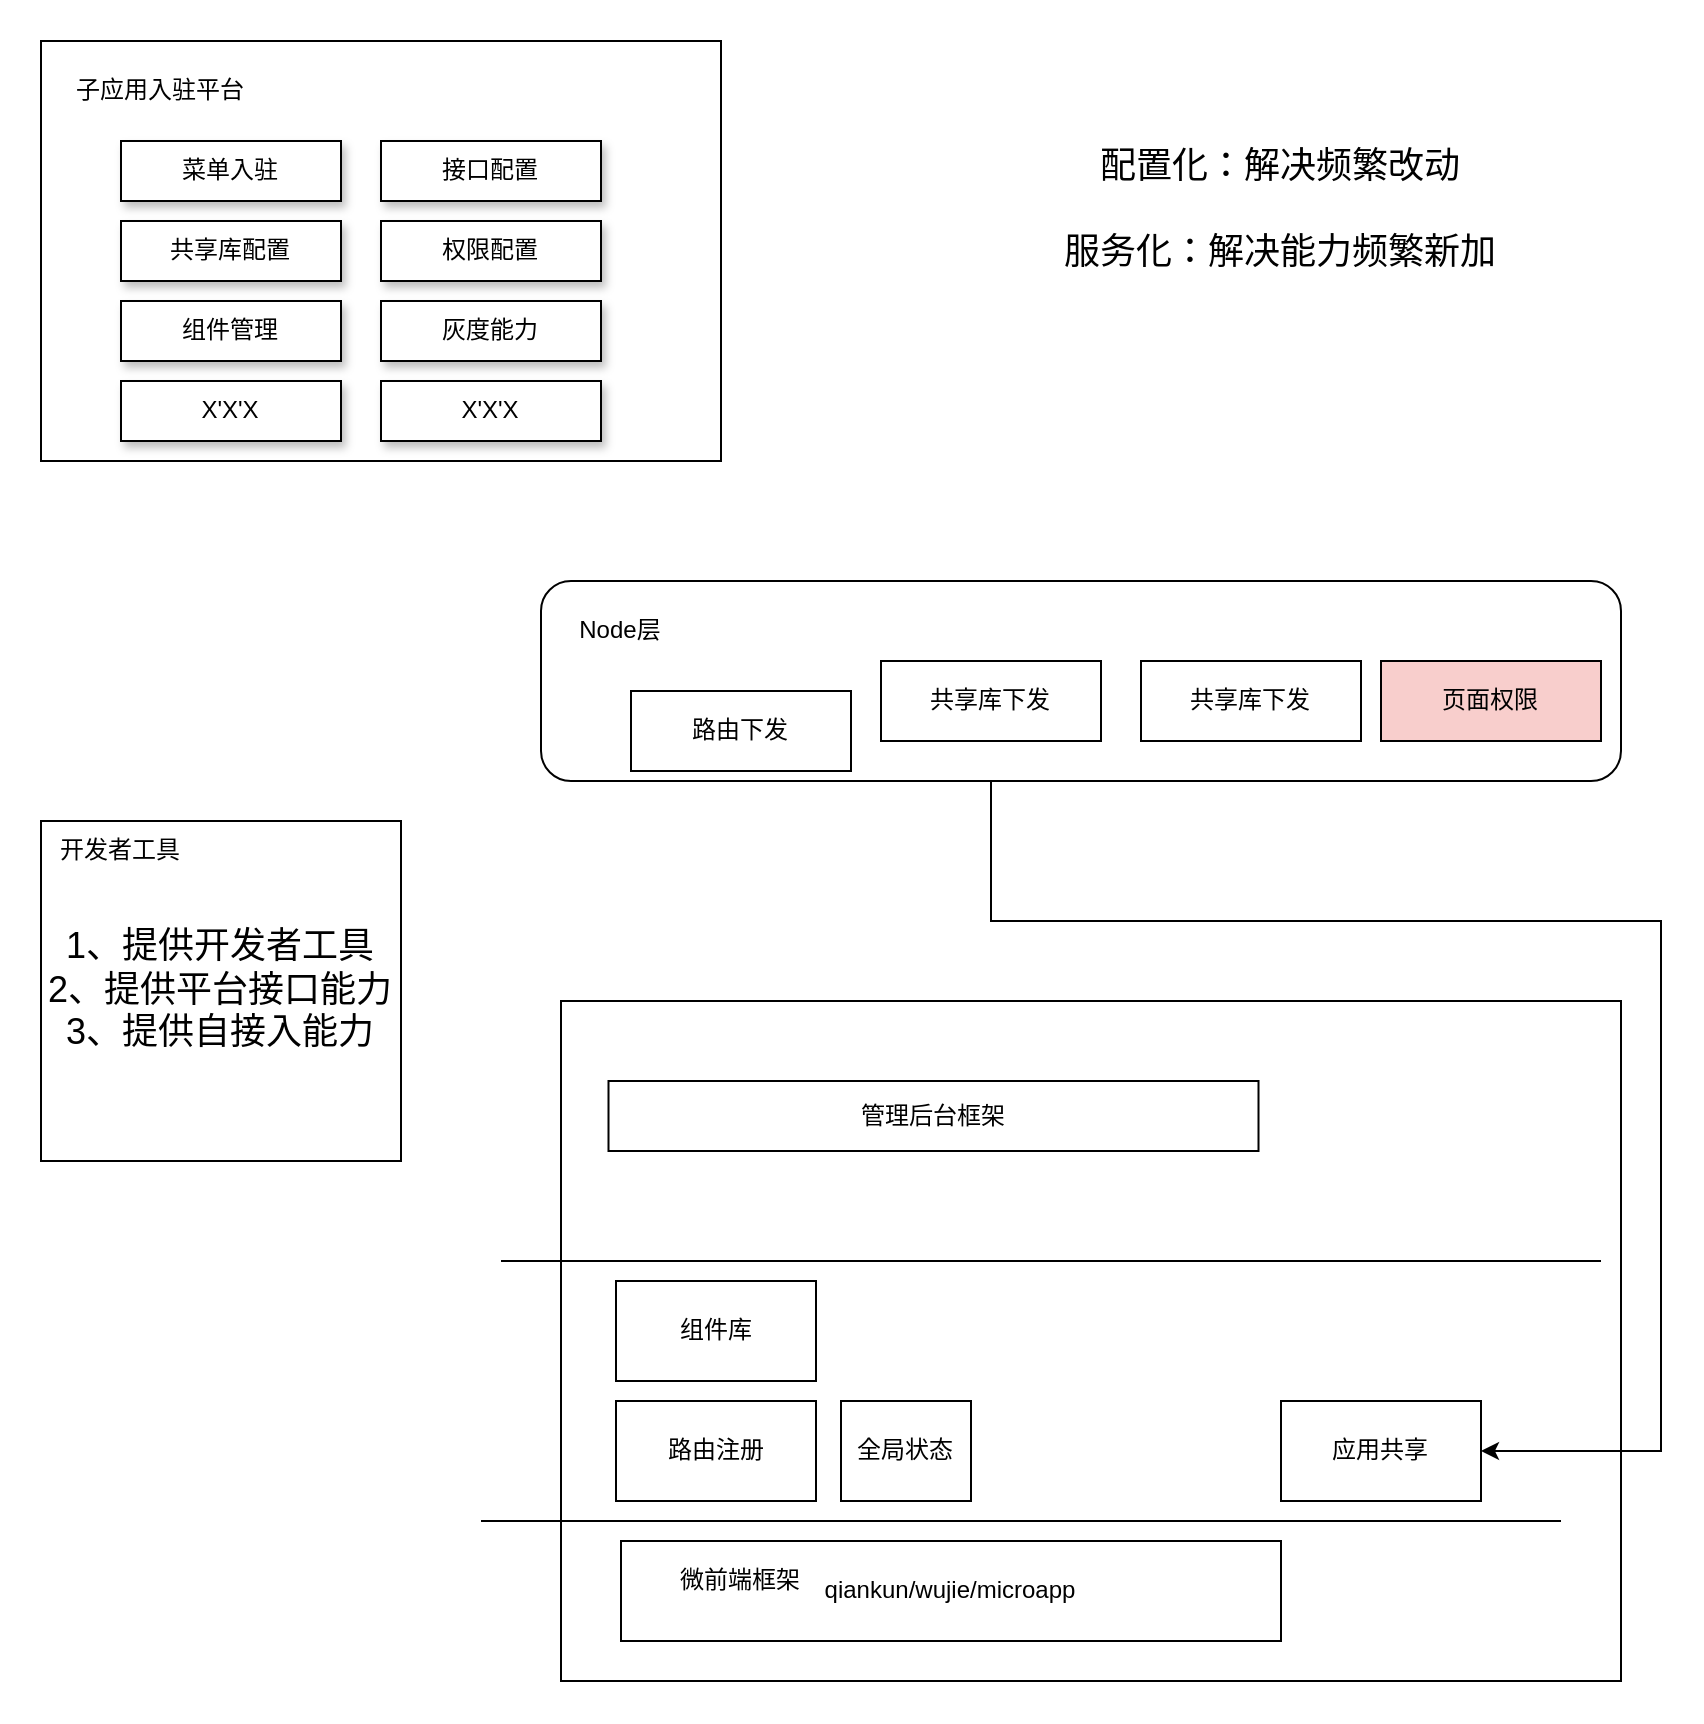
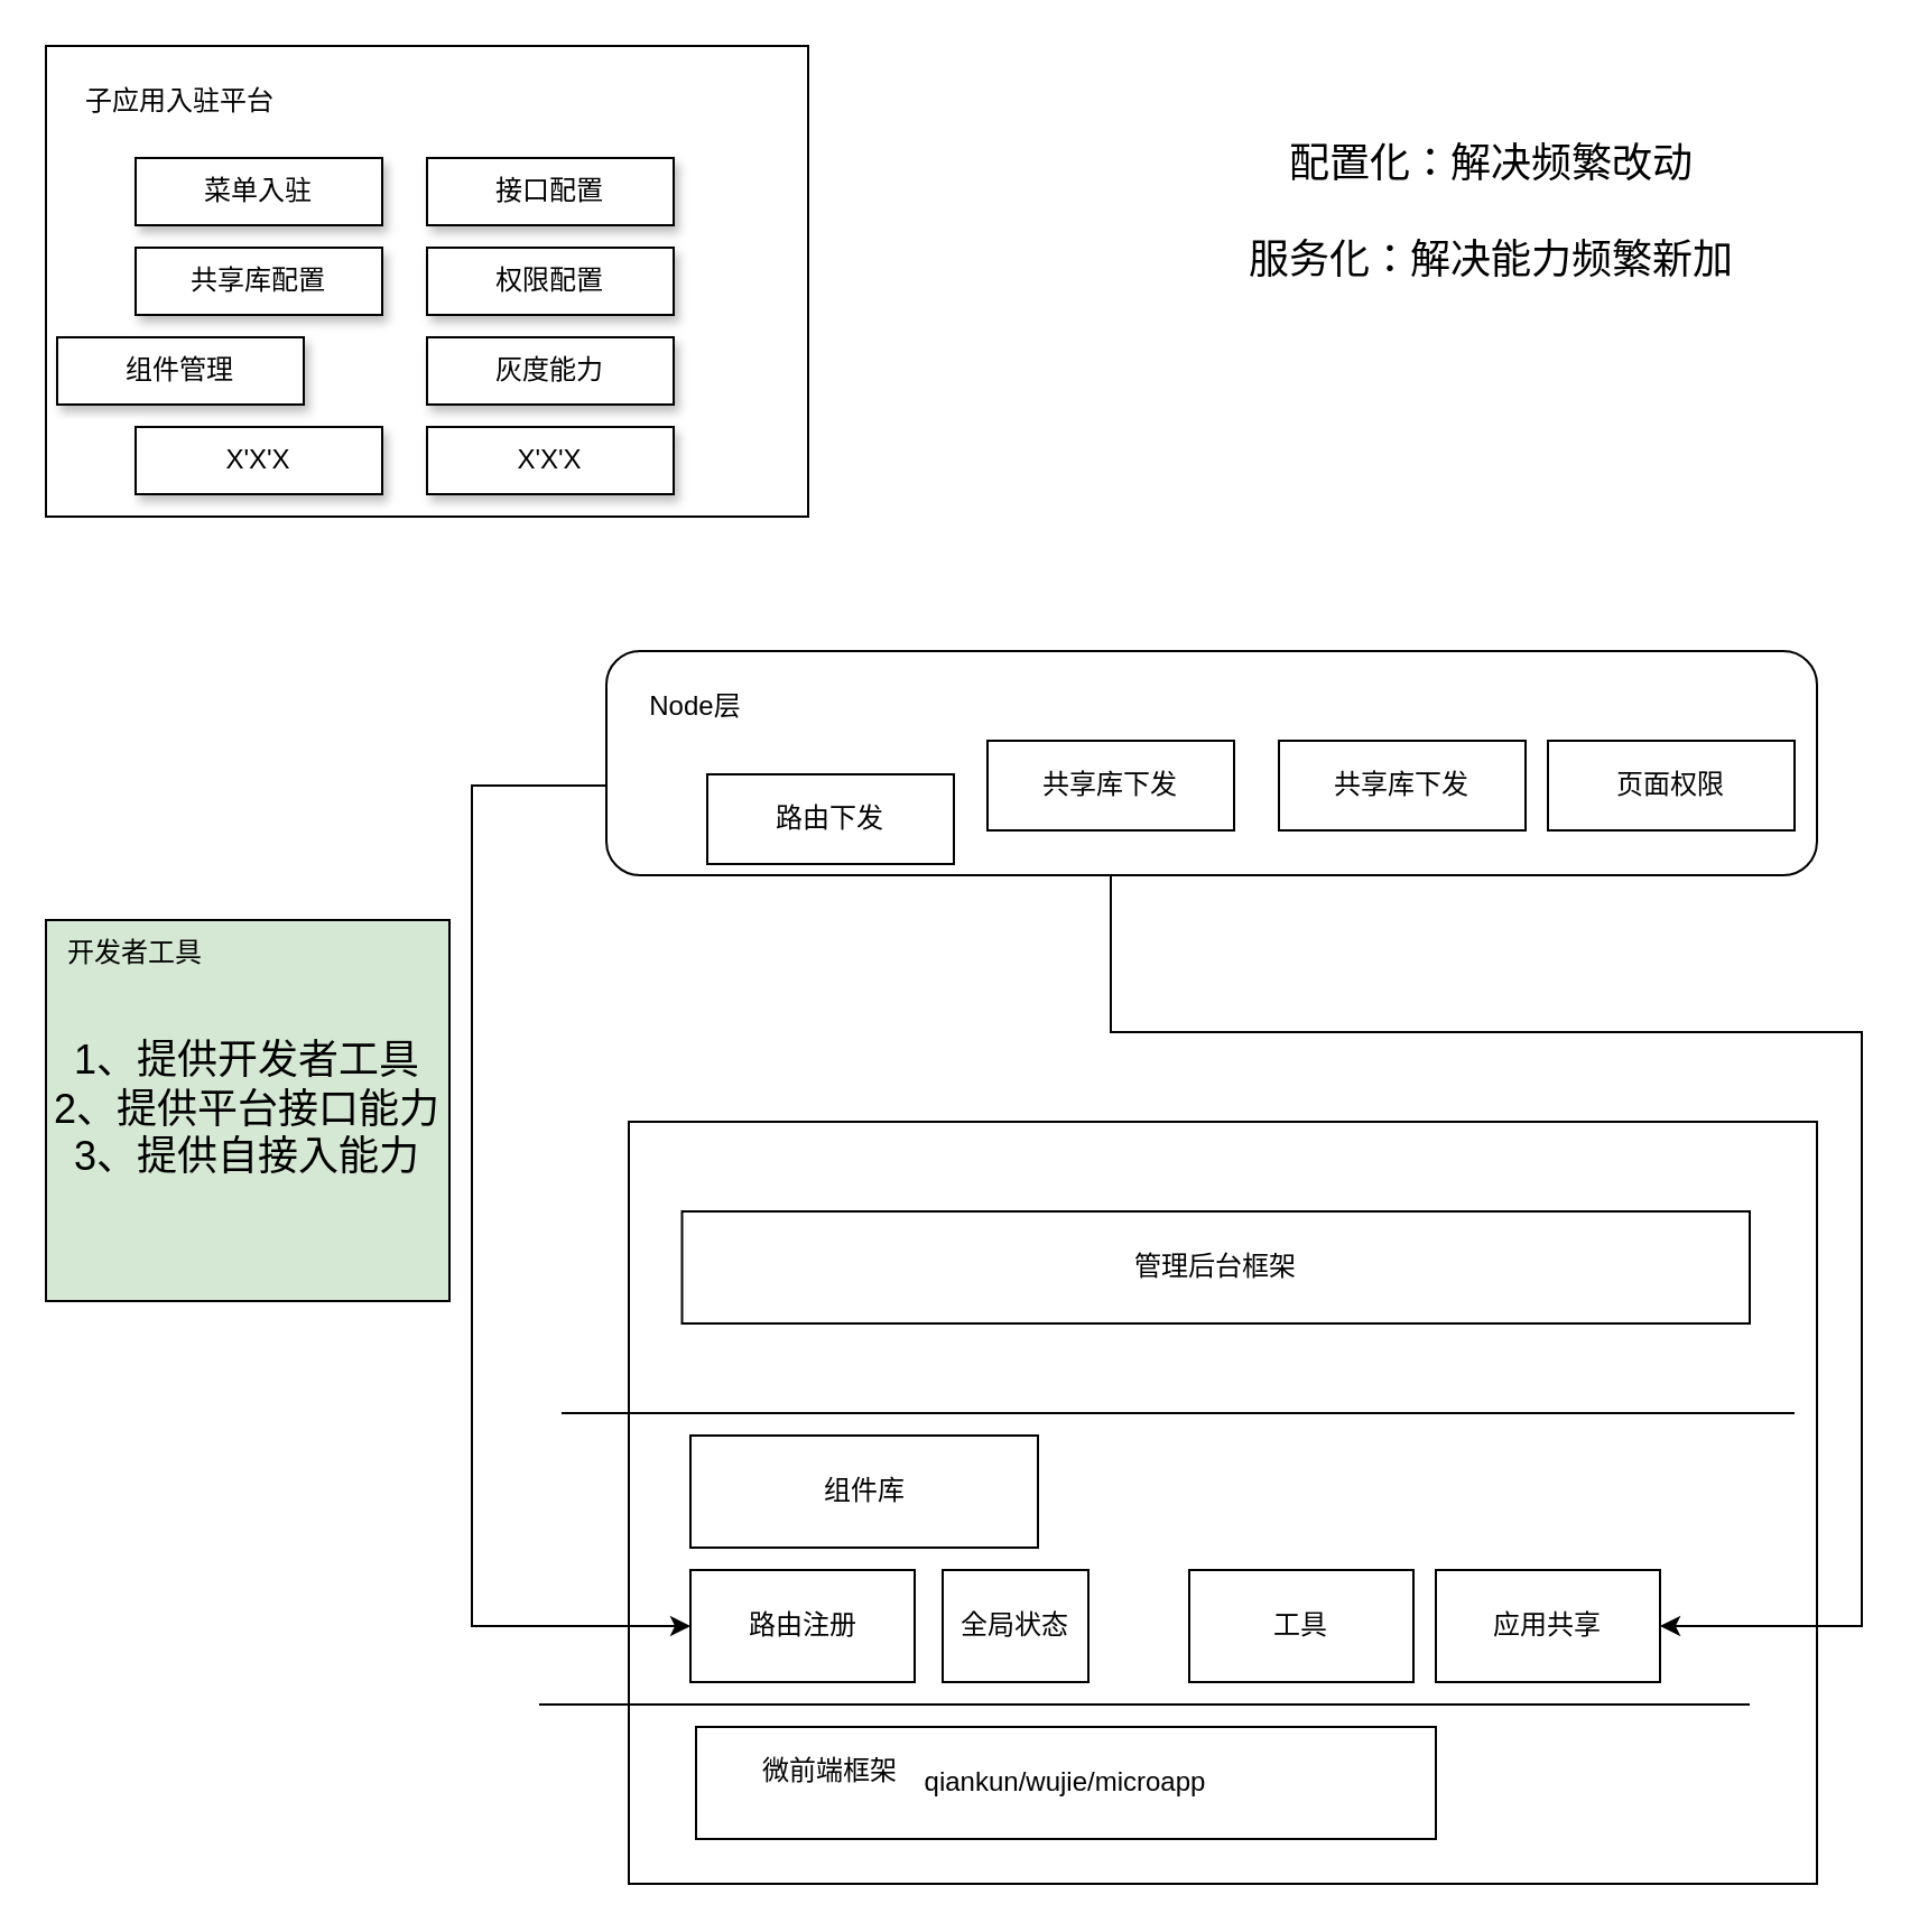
- <mxCell id="28" value="&lt;font style=&quot;font-size: 18px;&quot;&gt;配置化：解决频繁改动&lt;br&gt;&lt;br&gt;服务化：解决能力频繁新加&lt;br&gt;&lt;/font&gt;" style="text;html=1;strokeColor=none;fillColor=none;align=center;verticalAlign=middle;whiteSpace=wrap;rounded=0;" vertex="1" parent="1"><mxGeometry x="475" y="70" width="330" height="70" as="geometry" /></mxCell>
+ <mxCell id="28" value="&lt;font style=&quot;font-size: 18px;&quot;&gt;配置化：解决频繁改动&lt;br&gt;&lt;br&gt;服务化：解决能力频繁新加&lt;br&gt;&lt;/font&gt;" style="text;html=1;strokeColor=none;fillColor=none;align=center;verticalAlign=middle;whiteSpace=wrap;rounded=0;" vertex="1" parent="1"><mxGeometry x="500" y="60" width="330" height="70" as="geometry" /></mxCell>
- <mxCell id="24" value="组件管理" style="rounded=0;whiteSpace=wrap;html=1;shadow=1;" vertex="1" parent="17"><mxGeometry x="40" y="130" width="110" height="30" as="geometry" /></mxCell>
+ <mxCell id="24" value="组件管理" style="rounded=0;whiteSpace=wrap;html=1;shadow=1;" vertex="1" parent="17"><mxGeometry x="5" y="130" width="110" height="30" as="geometry" /></mxCell>
- <mxCell id="35" value="页面权限" style="rounded=0;whiteSpace=wrap;html=1;fillColor=#f8cecc;" vertex="1" parent="29"><mxGeometry x="420" y="40" width="110" height="40" as="geometry" /></mxCell>
+ <mxCell id="35" value="页面权限" style="rounded=0;whiteSpace=wrap;html=1;" vertex="1" parent="29"><mxGeometry x="420" y="40" width="110" height="40" as="geometry" /></mxCell>
- <mxCell id="15" value="&lt;font style=&quot;font-size: 18px;&quot;&gt;1、提供开发者工具&lt;br&gt;2、提供平台接口能力&lt;br&gt;3、提供自接入能力&lt;/font&gt;" style="rounded=0;whiteSpace=wrap;html=1;" vertex="1" parent="1"><mxGeometry x="20" y="410" width="180" height="170" as="geometry" /></mxCell>
+ <mxCell id="15" value="&lt;font style=&quot;font-size: 18px;&quot;&gt;1、提供开发者工具&lt;br&gt;2、提供平台接口能力&lt;br&gt;3、提供自接入能力&lt;/font&gt;" style="rounded=0;whiteSpace=wrap;html=1;fillColor=#d5e8d4;" vertex="1" parent="1"><mxGeometry x="20" y="410" width="180" height="170" as="geometry" /></mxCell>
+ <mxCell id="13" style="edgeStyle=orthogonalEdgeStyle;rounded=0;orthogonalLoop=1;jettySize=auto;html=1;exitX=0;exitY=0.5;exitDx=0;exitDy=0;entryX=0;entryY=0.5;entryDx=0;entryDy=0;" edge="1" parent="1" source="32" target="8"><mxGeometry relative="1" as="geometry"><Array as="points"><mxPoint x="210" y="350" /><mxPoint x="210" y="725" /></Array></mxGeometry></mxCell>
- <mxCell id="3" value="管理后台框架" style="rounded=0;whiteSpace=wrap;html=1;" vertex="1" parent="1"><mxGeometry x="303.75" y="540" width="325" height="35" as="geometry" /></mxCell>
+ <mxCell id="3" value="管理后台框架" style="rounded=0;whiteSpace=wrap;html=1;" vertex="1" parent="1"><mxGeometry x="303.75" y="540" width="476.25" height="50" as="geometry" /></mxCell>
- <mxCell id="12" value="组件库" style="rounded=0;whiteSpace=wrap;html=1;" vertex="1" parent="1"><mxGeometry x="307.5" y="640" width="100" height="50" as="geometry" /></mxCell>
+ <mxCell id="12" value="组件库" style="rounded=0;whiteSpace=wrap;html=1;" vertex="1" parent="1"><mxGeometry x="307.5" y="640" width="155" height="50" as="geometry" /></mxCell>
+ <mxCell id="10" value="工具" style="rounded=0;whiteSpace=wrap;html=1;" vertex="1" parent="1"><mxGeometry x="530" y="700" width="100" height="50" as="geometry" /></mxCell>
